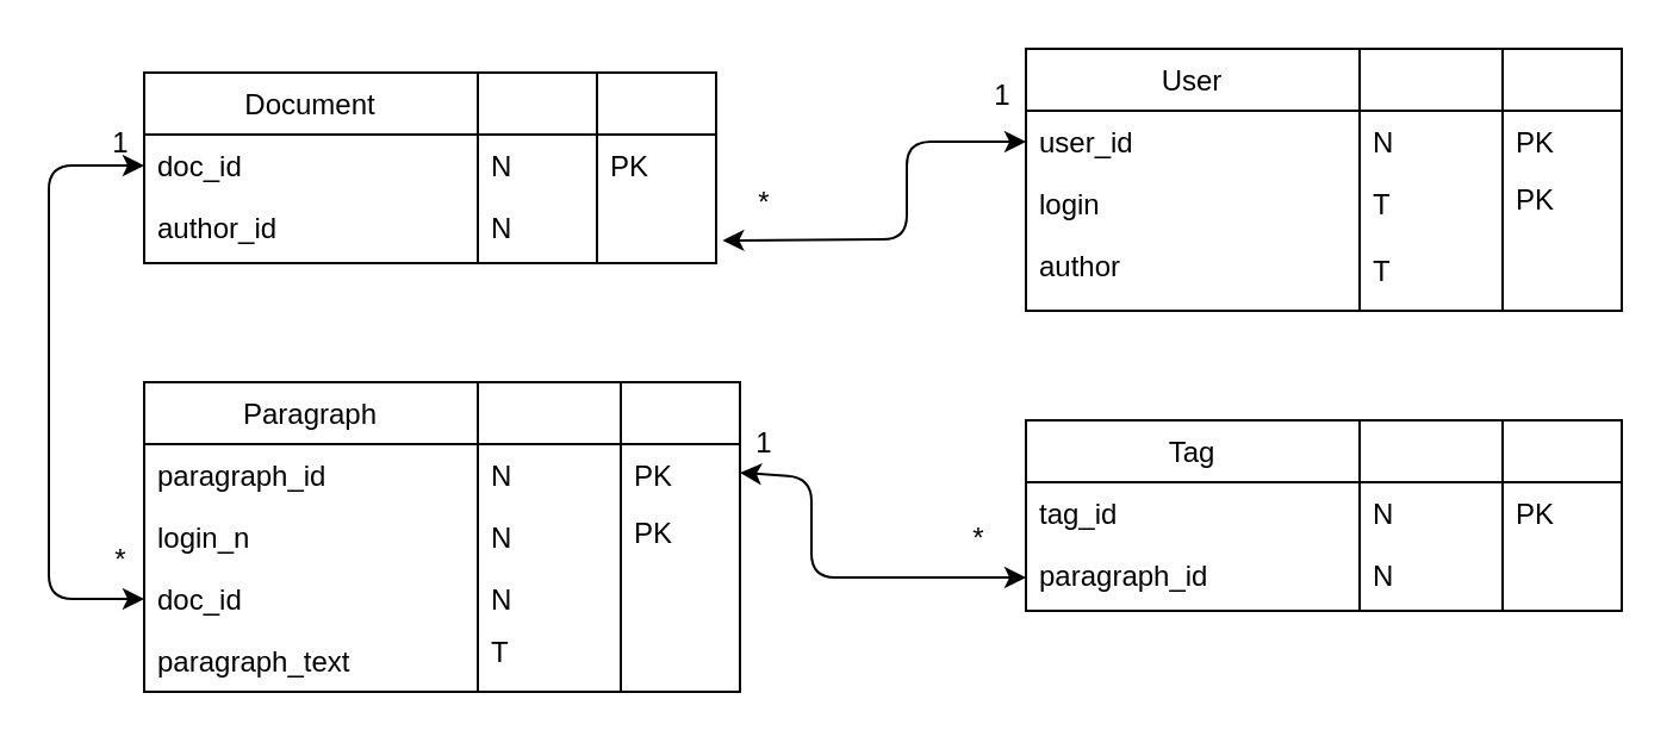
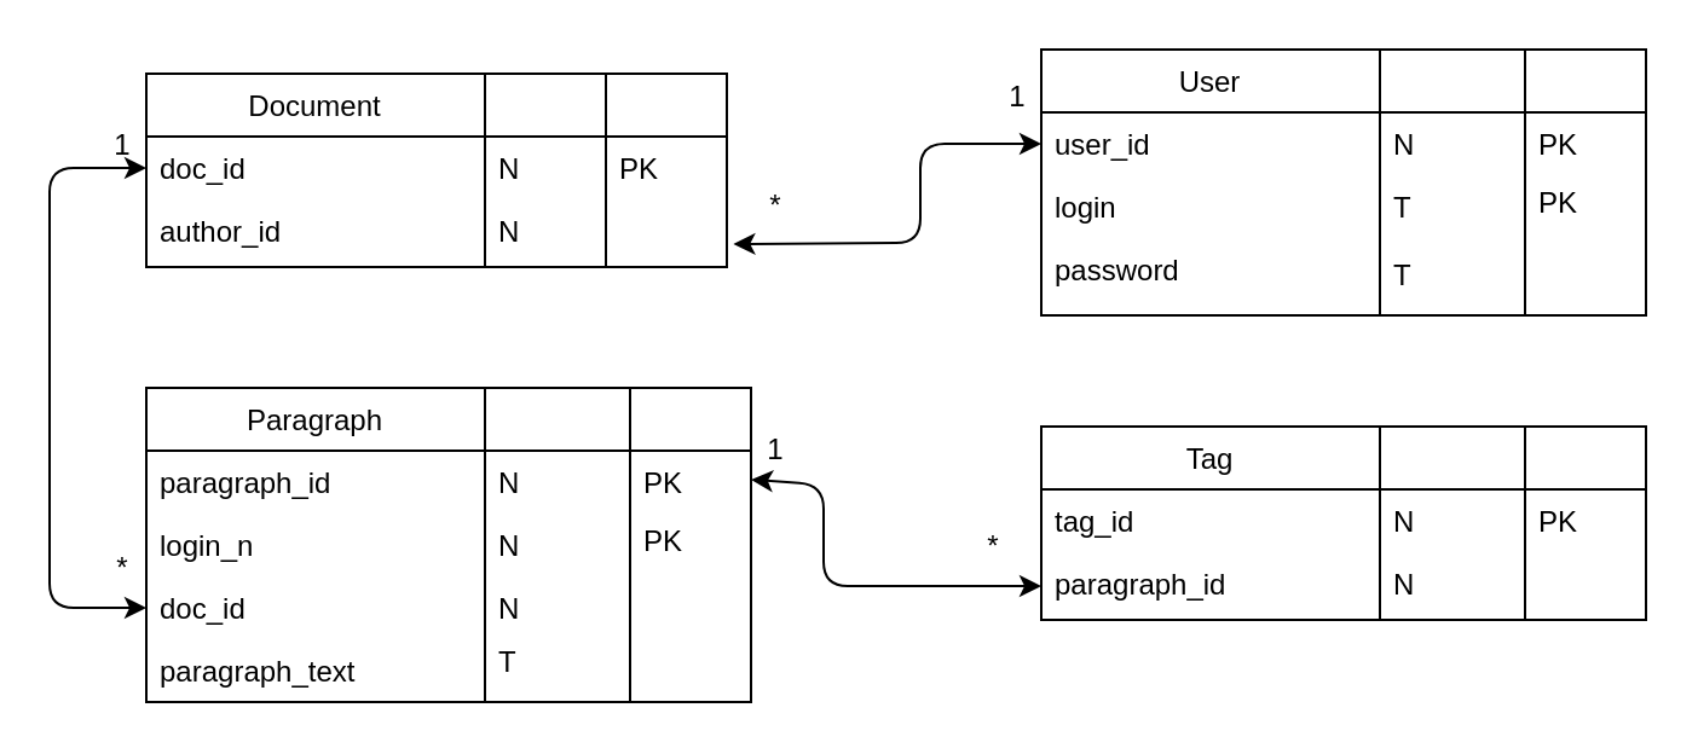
- <mxCell id="8" value="author" style="text;strokeColor=none;fillColor=none;align=left;verticalAlign=top;spacingLeft=4;spacingRight=4;overflow=hidden;rotatable=0;points=[[0,0.5],[1,0.5]];portConstraint=eastwest;" vertex="1" parent="5"><mxGeometry y="78" width="140" height="32" as="geometry" /></mxCell>
+ <mxCell id="8" value="password" style="text;strokeColor=none;fillColor=none;align=left;verticalAlign=top;spacingLeft=4;spacingRight=4;overflow=hidden;rotatable=0;points=[[0,0.5],[1,0.5]];portConstraint=eastwest;" vertex="1" parent="5"><mxGeometry y="78" width="140" height="32" as="geometry" /></mxCell>
